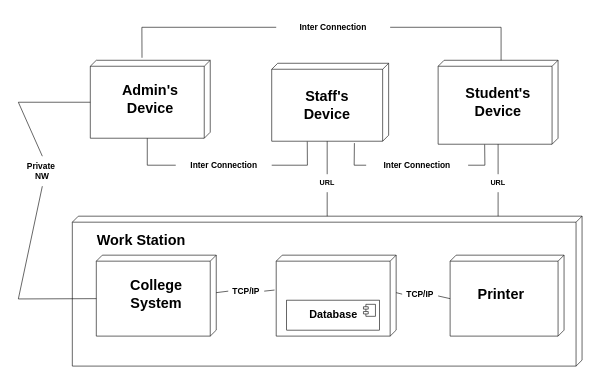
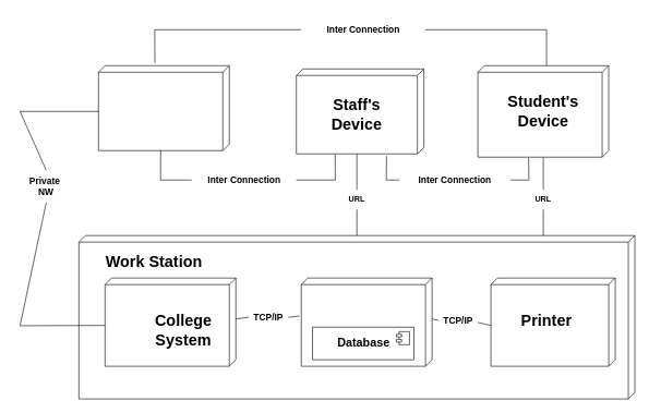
- <mxCell id="10" value="&lt;h1&gt;&lt;b&gt;Admin's Device&lt;/b&gt;&lt;/h1&gt;" style="text;html=1;strokeColor=none;fillColor=none;align=center;verticalAlign=middle;whiteSpace=wrap;rounded=0;" vertex="1" parent="1"><mxGeometry x="180" y="132.5" width="140" height="65" as="geometry" /></mxCell>
- <mxCell id="13" value="&lt;h1&gt;College System&lt;/h1&gt;" style="text;html=1;strokeColor=none;fillColor=none;align=center;verticalAlign=middle;whiteSpace=wrap;rounded=0;" vertex="1" parent="1"><mxGeometry x="190" y="450" width="140" height="80" as="geometry" /></mxCell>
+ <mxCell id="13" value="&lt;h1&gt;College System&lt;/h1&gt;" style="text;html=1;strokeColor=none;fillColor=none;align=center;verticalAlign=middle;whiteSpace=wrap;rounded=0;" vertex="1" parent="1"><mxGeometry x="210" y="465" width="140" height="80" as="geometry" /></mxCell>
